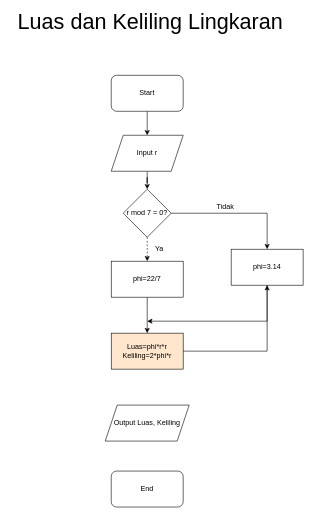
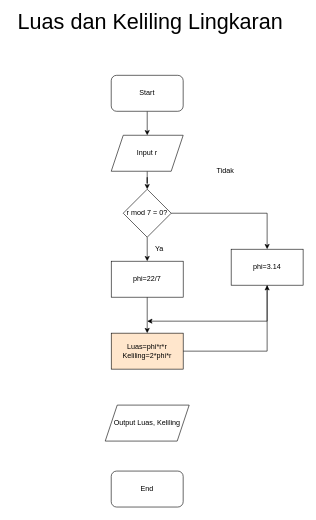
- <mxCell id="18" value="Tidak" style="text;html=1;resizable=0;autosize=1;align=center;verticalAlign=middle;points=[];fillColor=none;strokeColor=none;rounded=0;" vertex="1" parent="1"><mxGeometry x="355" y="335" width="40" height="20" as="geometry" /></mxCell>
+ <mxCell id="18" value="Tidak" style="text;html=1;resizable=0;autosize=1;align=center;verticalAlign=middle;points=[];fillColor=none;strokeColor=none;rounded=0;" vertex="1" parent="1"><mxGeometry x="355" y="275" width="40" height="20" as="geometry" /></mxCell>
- <mxCell id="4" value="" style="edgeStyle=orthogonalEdgeStyle;rounded=0;orthogonalLoop=1;jettySize=auto;html=1;dashed=1;" edge="1" parent="1" source="6" target="10"><mxGeometry relative="1" as="geometry" /></mxCell>
+ <mxCell id="4" value="" style="edgeStyle=orthogonalEdgeStyle;rounded=0;orthogonalLoop=1;jettySize=auto;html=1;" edge="1" parent="1" source="6" target="10"><mxGeometry relative="1" as="geometry" /></mxCell>
